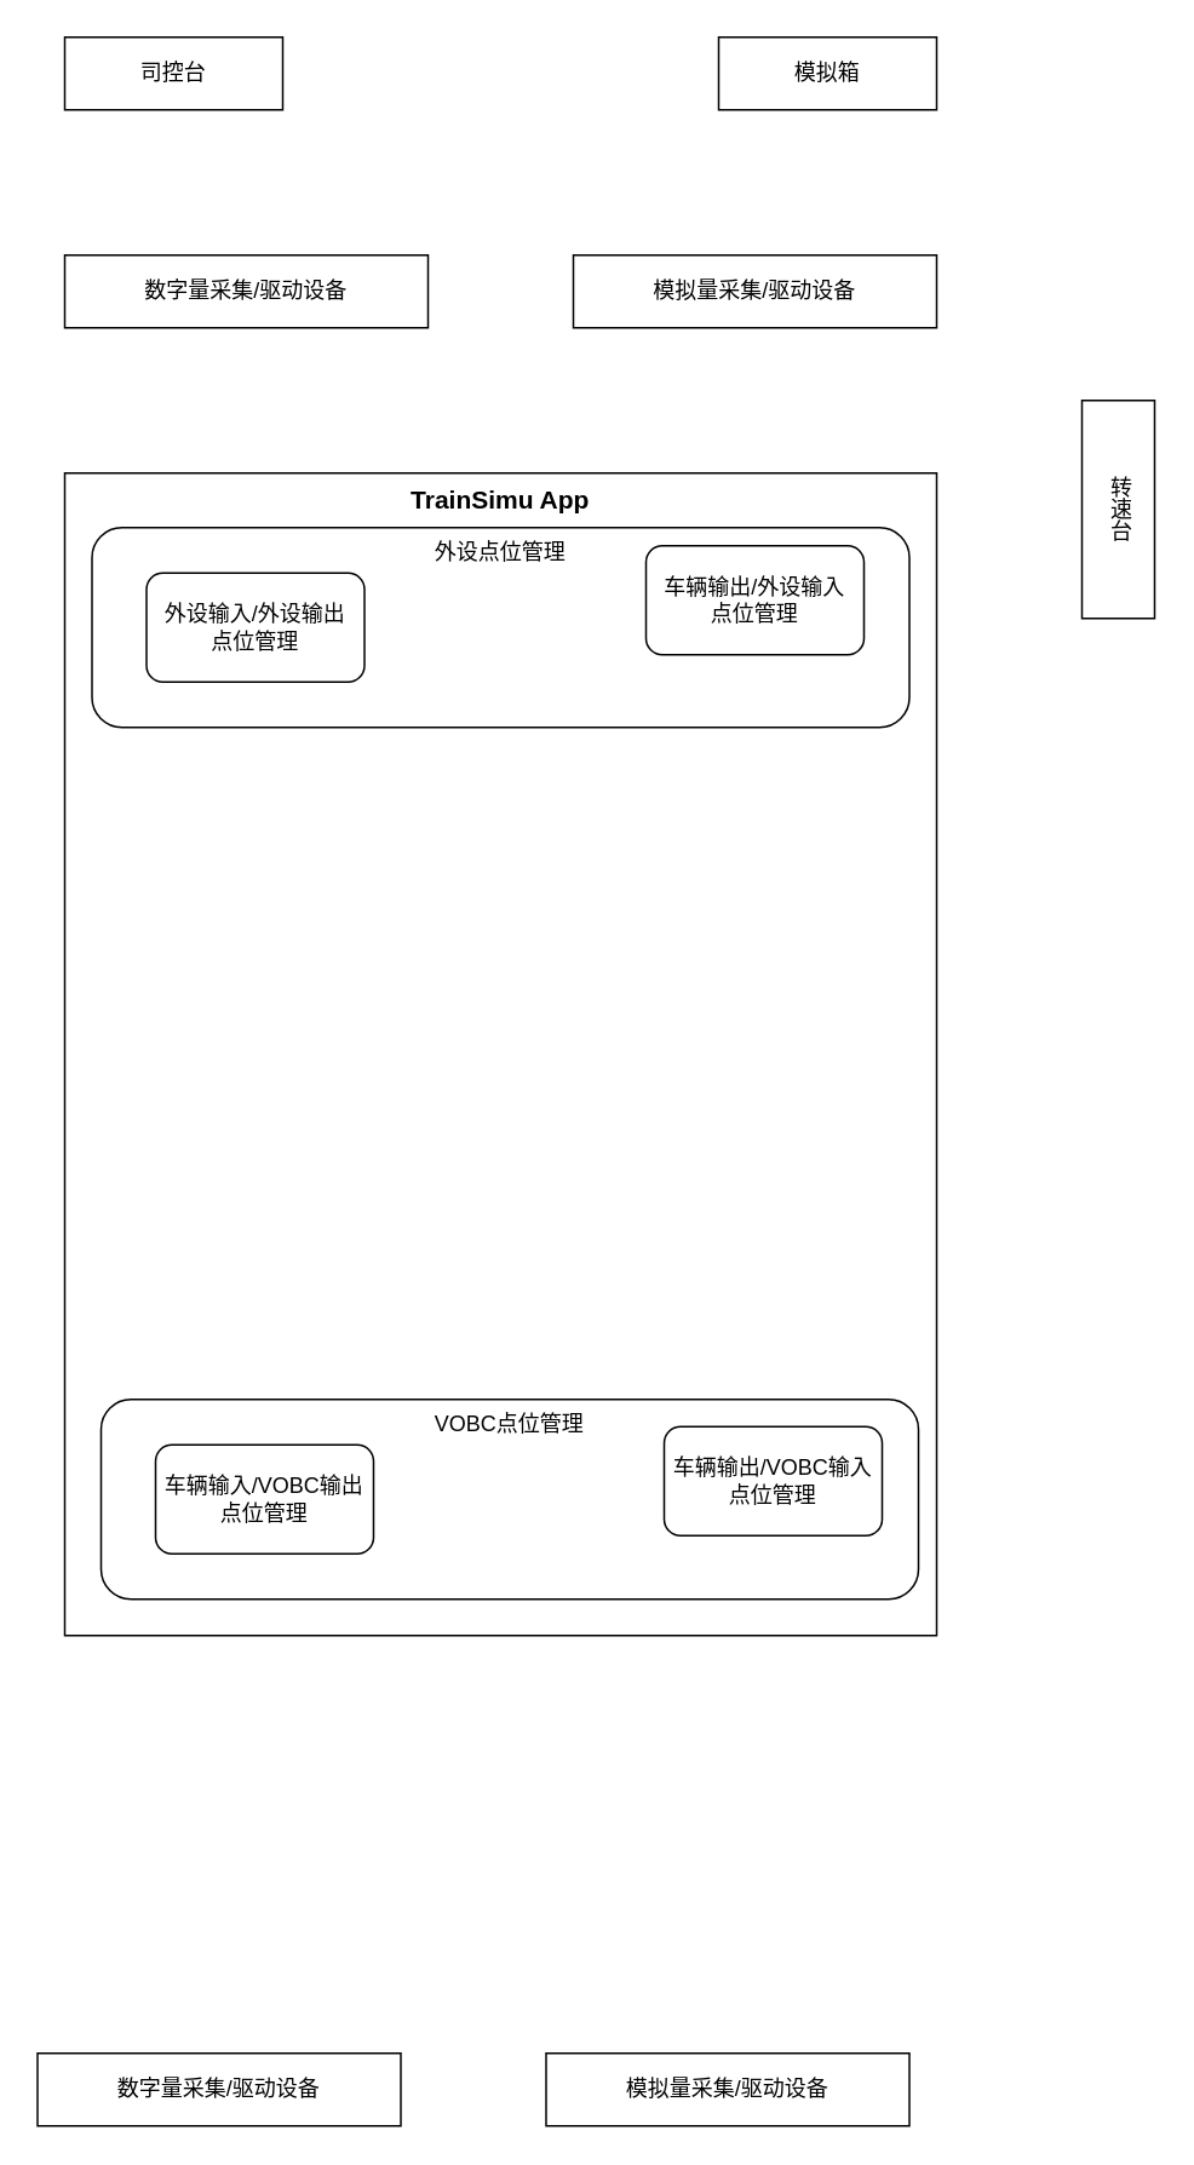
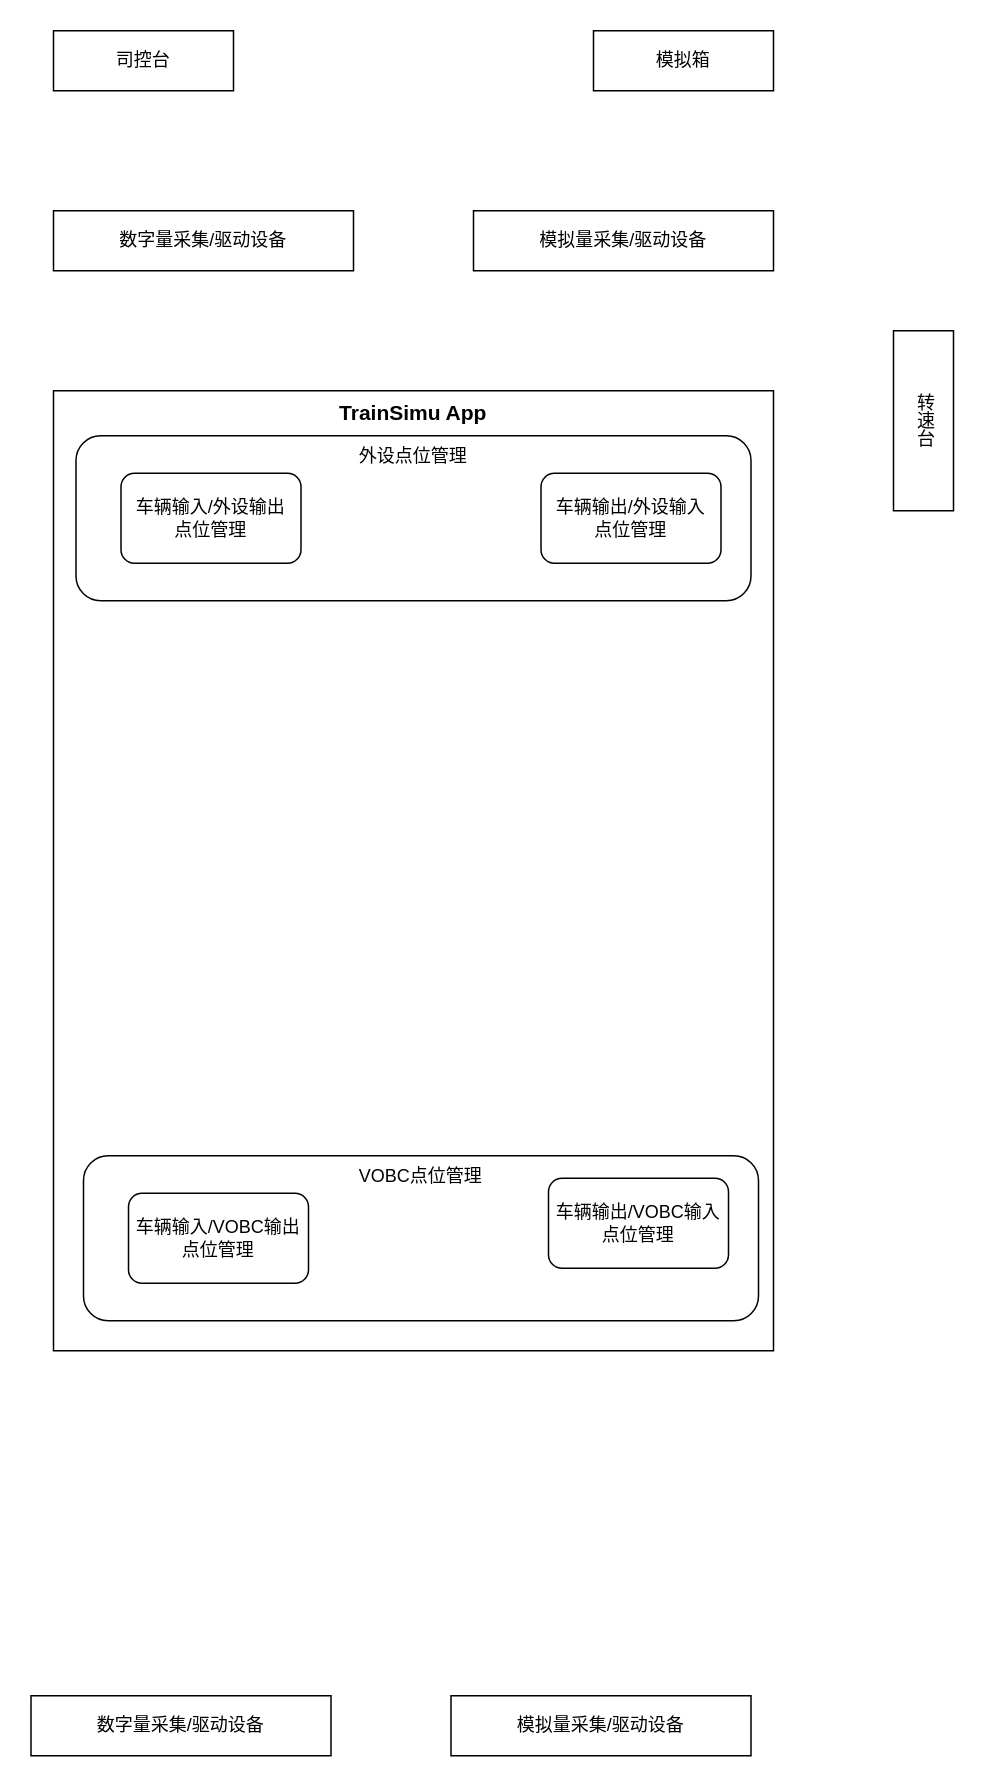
- <mxCell id="17" value="车辆输出/外设输入&lt;div&gt;点位管理&lt;/div&gt;" style="rounded=1;whiteSpace=wrap;html=1;" vertex="1" parent="14"><mxGeometry x="305" y="10" width="120" height="60" as="geometry" /></mxCell>
+ <mxCell id="17" value="车辆输出/外设输入&lt;div&gt;点位管理&lt;/div&gt;" style="rounded=1;whiteSpace=wrap;html=1;" vertex="1" parent="14"><mxGeometry x="310" y="25" width="120" height="60" as="geometry" /></mxCell>
- <mxCell id="16" value="外设输入/外设输出&lt;div&gt;点位管理&lt;/div&gt;" style="rounded=1;whiteSpace=wrap;html=1;" vertex="1" parent="14"><mxGeometry x="30" y="25" width="120" height="60" as="geometry" /></mxCell>
+ <mxCell id="16" value="车辆输入/外设输出&lt;div&gt;点位管理&lt;/div&gt;" style="rounded=1;whiteSpace=wrap;html=1;" vertex="1" parent="14"><mxGeometry x="30" y="25" width="120" height="60" as="geometry" /></mxCell>
